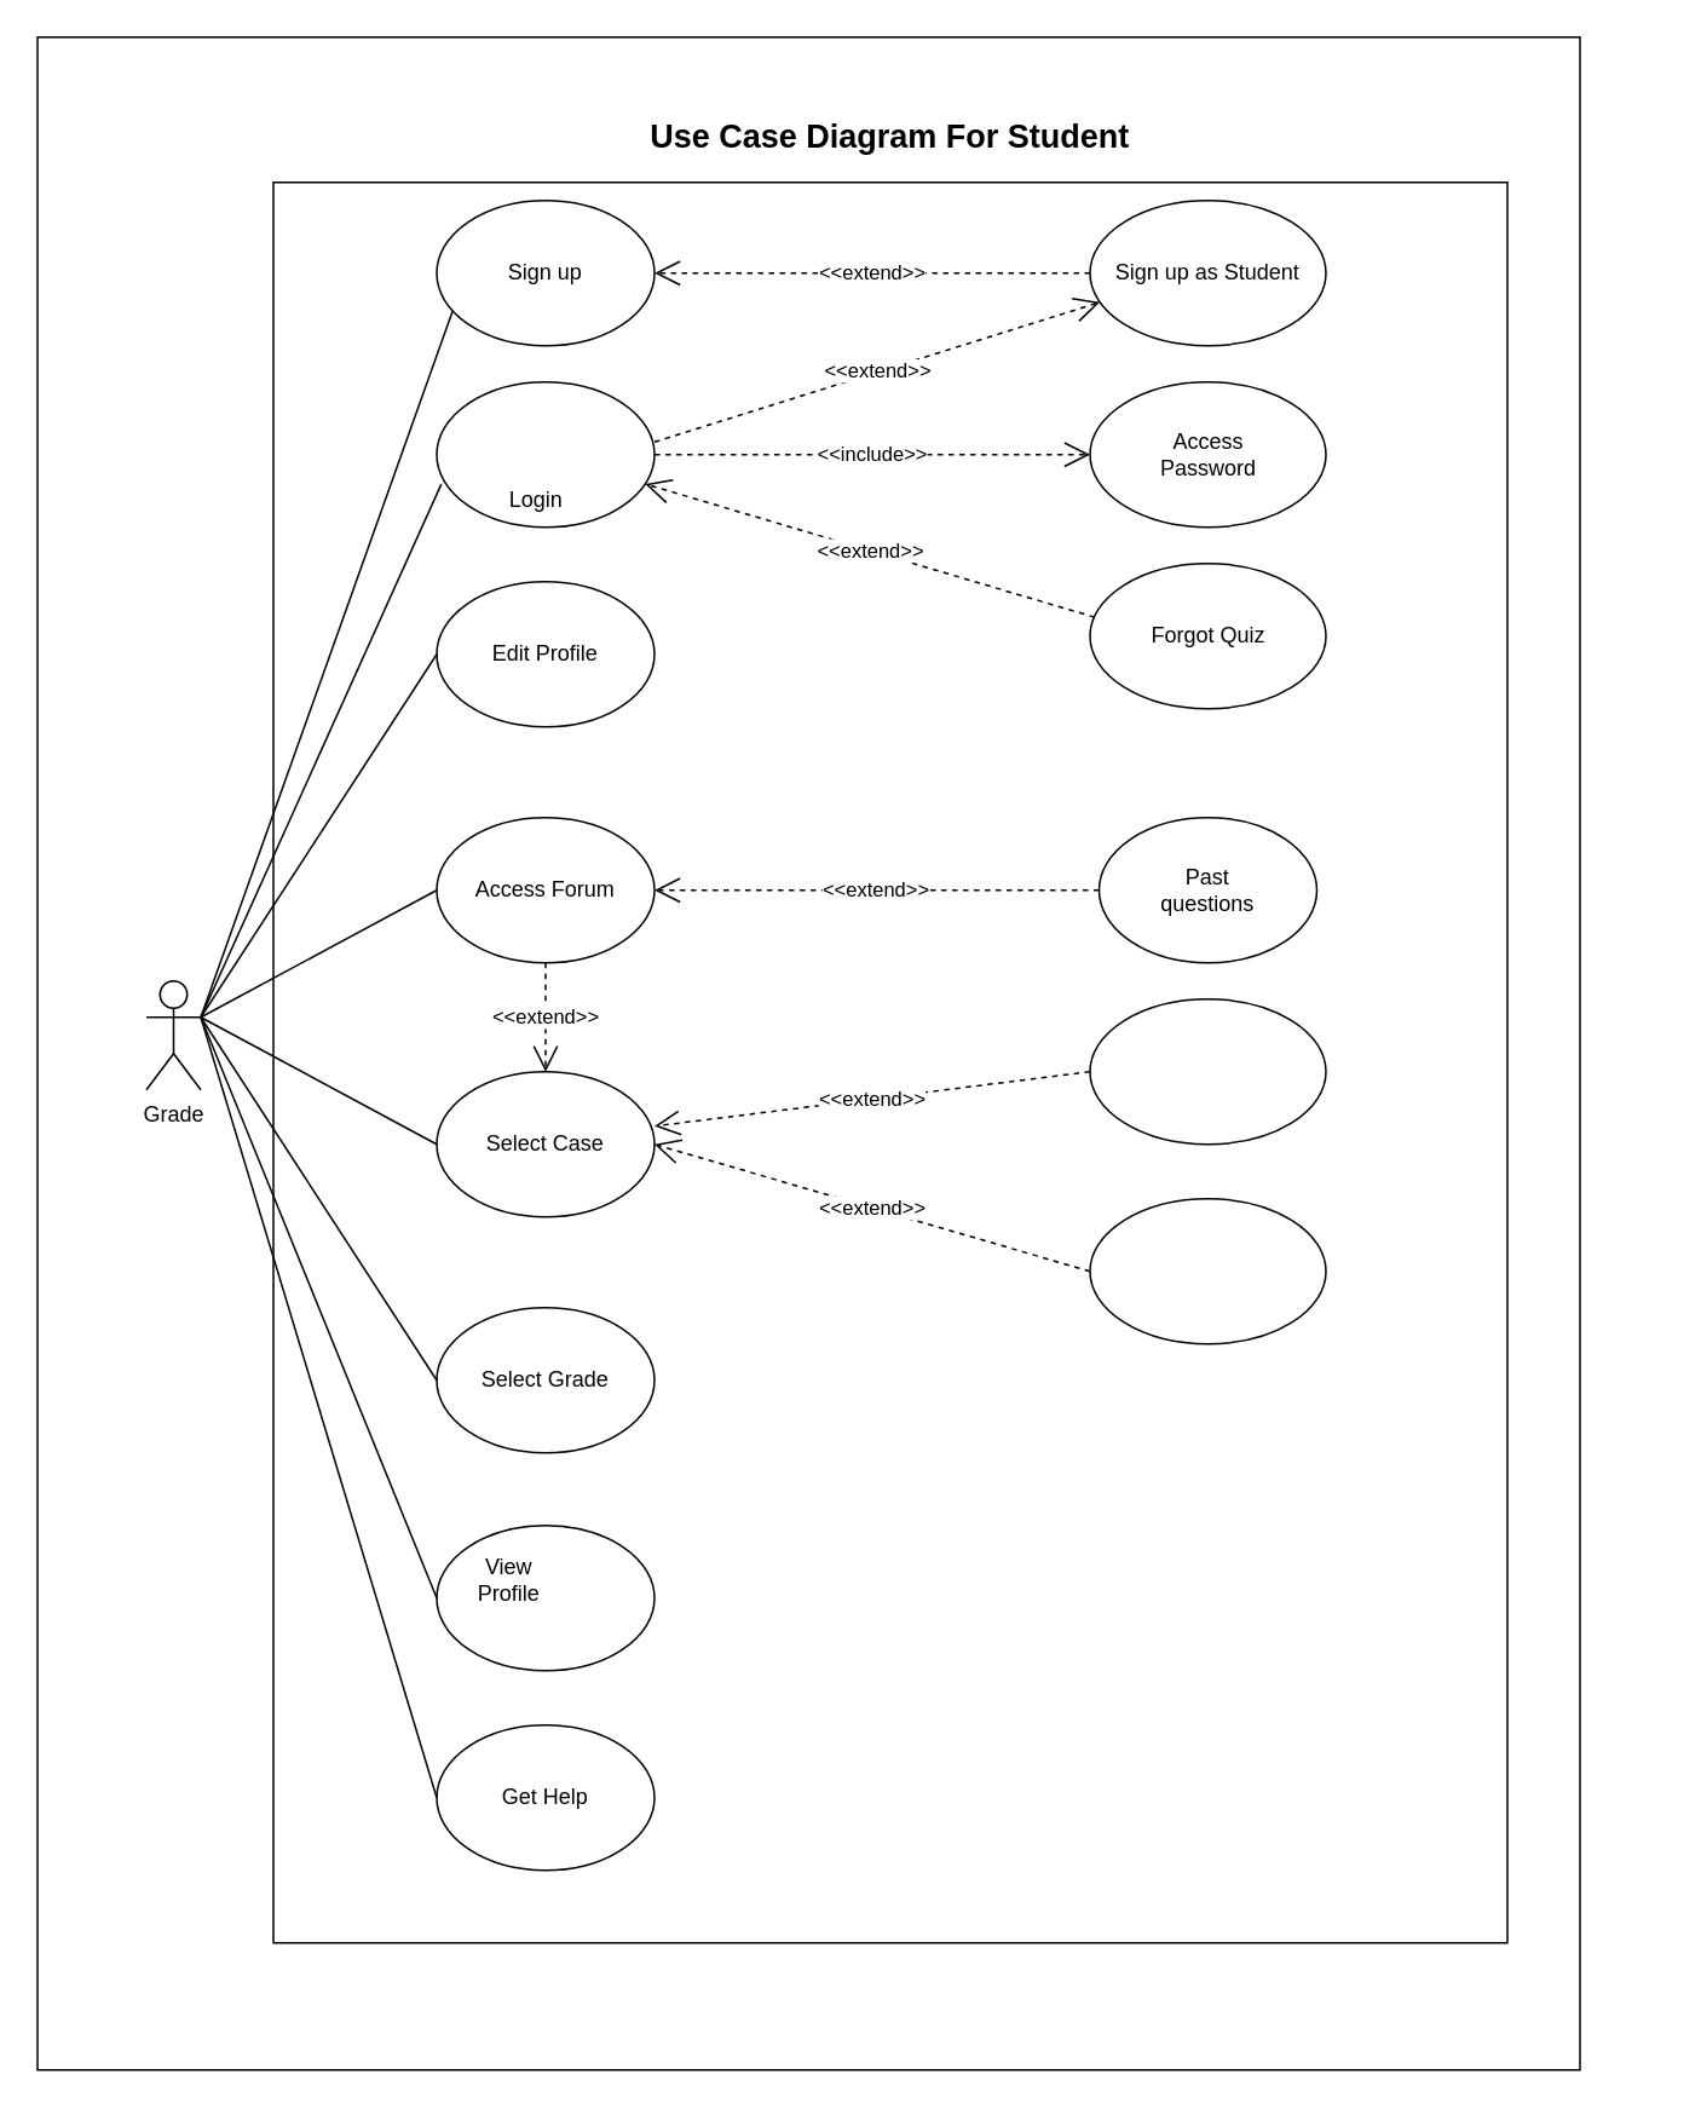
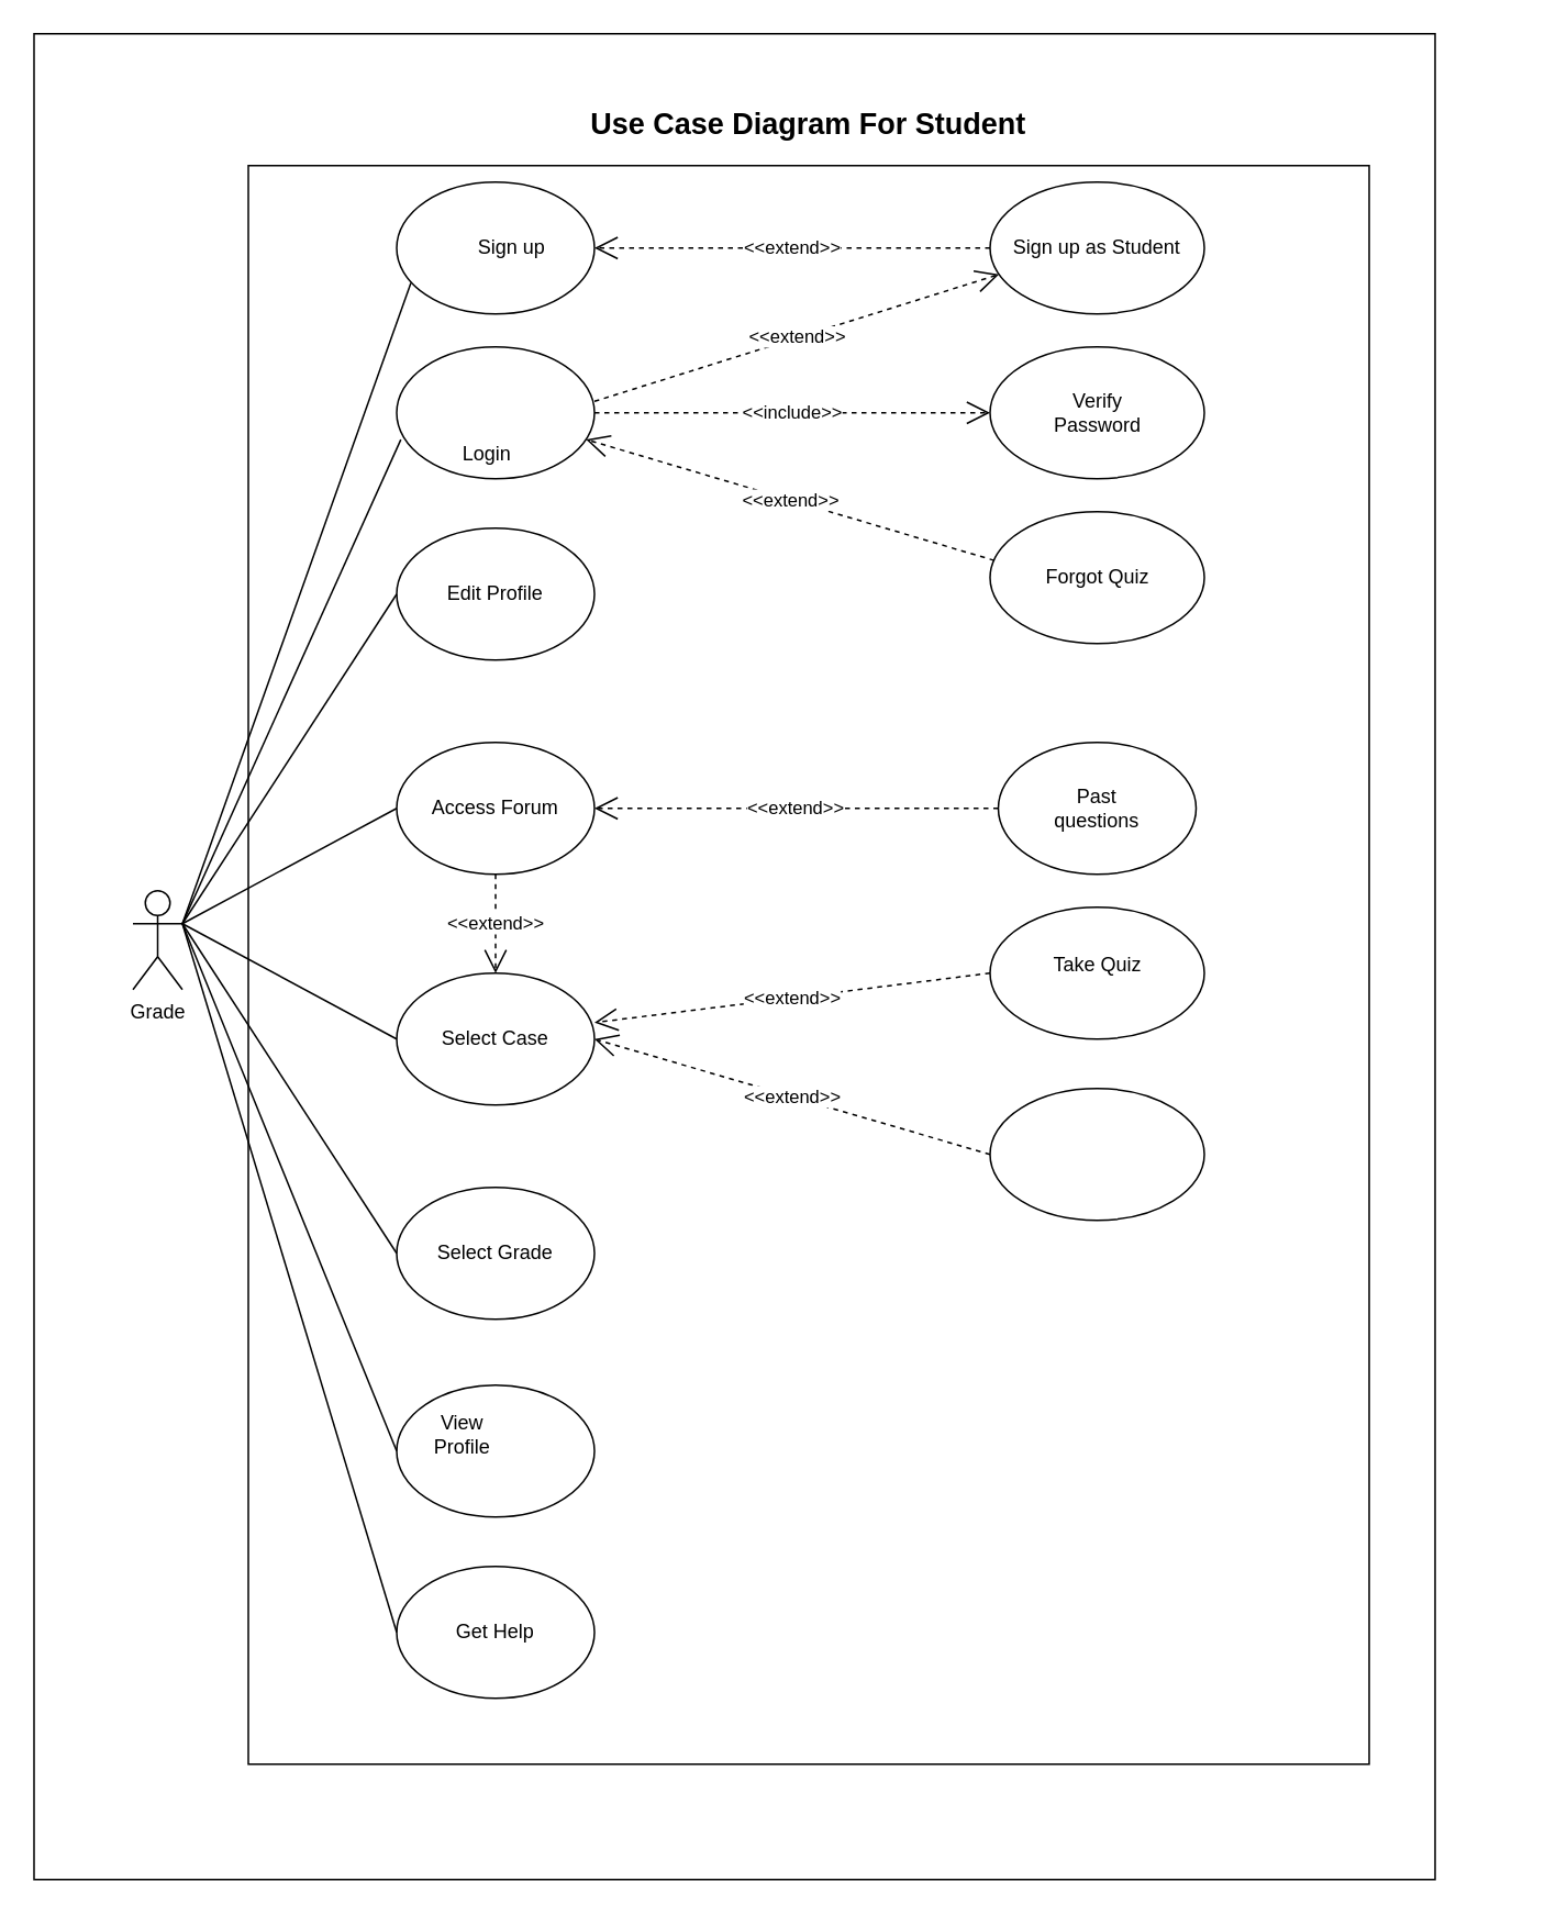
- <mxCell id="14" value="Sign up" style="text;html=1;strokeColor=none;fillColor=none;align=center;verticalAlign=middle;whiteSpace=wrap;rounded=0;" parent="1" vertex="1"><mxGeometry x="275" y="140" width="50" height="20" as="geometry" /></mxCell>
+ <mxCell id="14" value="Sign up" style="text;html=1;strokeColor=none;fillColor=none;align=center;verticalAlign=middle;whiteSpace=wrap;rounded=0;" parent="1" vertex="1"><mxGeometry x="285" y="140" width="50" height="20" as="geometry" /></mxCell>
- <mxCell id="29" value="Access Password" style="text;html=1;strokeColor=none;fillColor=none;align=center;verticalAlign=middle;whiteSpace=wrap;rounded=0;" parent="1" vertex="1"><mxGeometry x="632.5" y="240" width="65" height="20" as="geometry" /></mxCell>
+ <mxCell id="29" value="Verify Password" style="text;html=1;strokeColor=none;fillColor=none;align=center;verticalAlign=middle;whiteSpace=wrap;rounded=0;" parent="1" vertex="1"><mxGeometry x="632.5" y="240" width="65" height="20" as="geometry" /></mxCell>
+ <mxCell id="35" value="Take Quiz" style="text;html=1;strokeColor=none;fillColor=none;align=center;verticalAlign=middle;whiteSpace=wrap;rounded=0;" parent="1" vertex="1"><mxGeometry x="632.5" y="575" width="65" height="20" as="geometry" /></mxCell>
